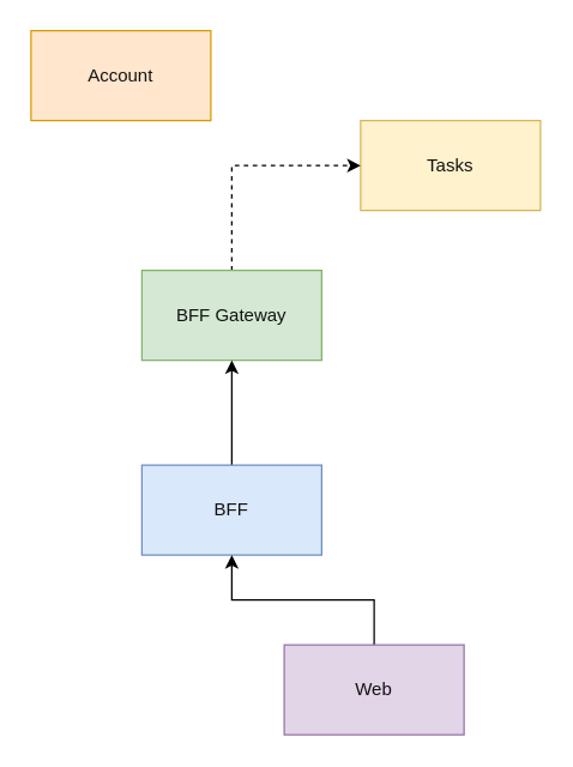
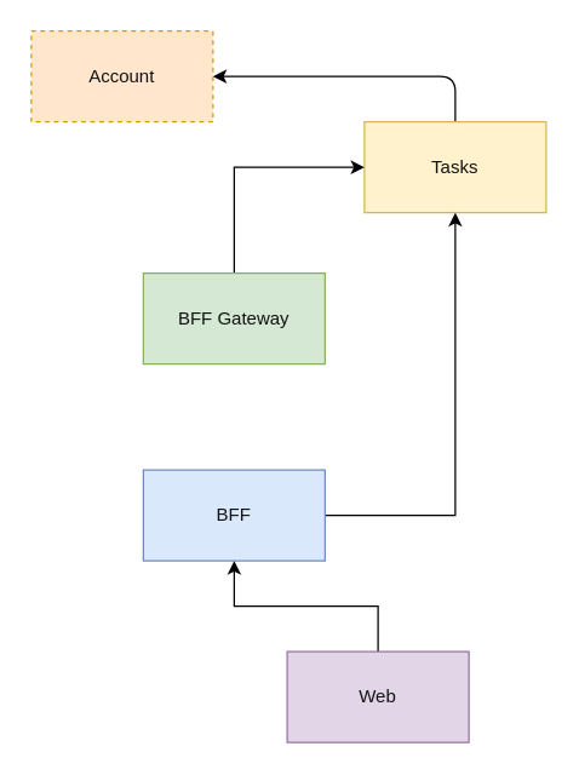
- <mxCell id="2" value="Account" style="rounded=0;whiteSpace=wrap;html=1;fillColor=#ffe6cc;strokeColor=#d79b00;fontColor=#121212;" parent="1" vertex="1"><mxGeometry x="20" y="20" width="120" height="60" as="geometry" /></mxCell>
+ <mxCell id="2" value="Account" style="rounded=0;whiteSpace=wrap;html=1;fillColor=#ffe6cc;strokeColor=#d79b00;fontColor=#121212;dashed=1;" parent="1" vertex="1"><mxGeometry x="20" y="20" width="120" height="60" as="geometry" /></mxCell>
+ <mxCell id="3" style="edgeStyle=none;html=1;entryX=1;entryY=0.5;entryDx=0;entryDy=0;exitX=0.5;exitY=0;exitDx=0;exitDy=0;" parent="1" source="4" target="2" edge="1"><mxGeometry relative="1" as="geometry"><Array as="points"><mxPoint x="300" y="50" /></Array></mxGeometry></mxCell>
- <mxCell id="5" style="edgeStyle=orthogonalEdgeStyle;rounded=0;orthogonalLoop=1;jettySize=auto;html=1;entryX=0;entryY=0.5;entryDx=0;entryDy=0;exitX=0.5;exitY=0;exitDx=0;exitDy=0;dashed=1;" parent="1" source="6" target="4" edge="1"><mxGeometry relative="1" as="geometry" /></mxCell>
+ <mxCell id="5" style="edgeStyle=orthogonalEdgeStyle;rounded=0;orthogonalLoop=1;jettySize=auto;html=1;entryX=0;entryY=0.5;entryDx=0;entryDy=0;exitX=0.5;exitY=0;exitDx=0;exitDy=0;" parent="1" source="6" target="4" edge="1"><mxGeometry relative="1" as="geometry" /></mxCell>
- <mxCell id="7" style="edgeStyle=orthogonalEdgeStyle;rounded=0;orthogonalLoop=1;jettySize=auto;html=1;entryX=0.5;entryY=1;entryDx=0;entryDy=0;" parent="1" source="8" target="6" edge="1"><mxGeometry relative="1" as="geometry" /></mxCell>
+ <mxCell id="7" style="edgeStyle=orthogonalEdgeStyle;rounded=0;orthogonalLoop=1;jettySize=auto;html=1;" parent="1" source="8" target="4" edge="1"><mxGeometry relative="1" as="geometry" /></mxCell>
